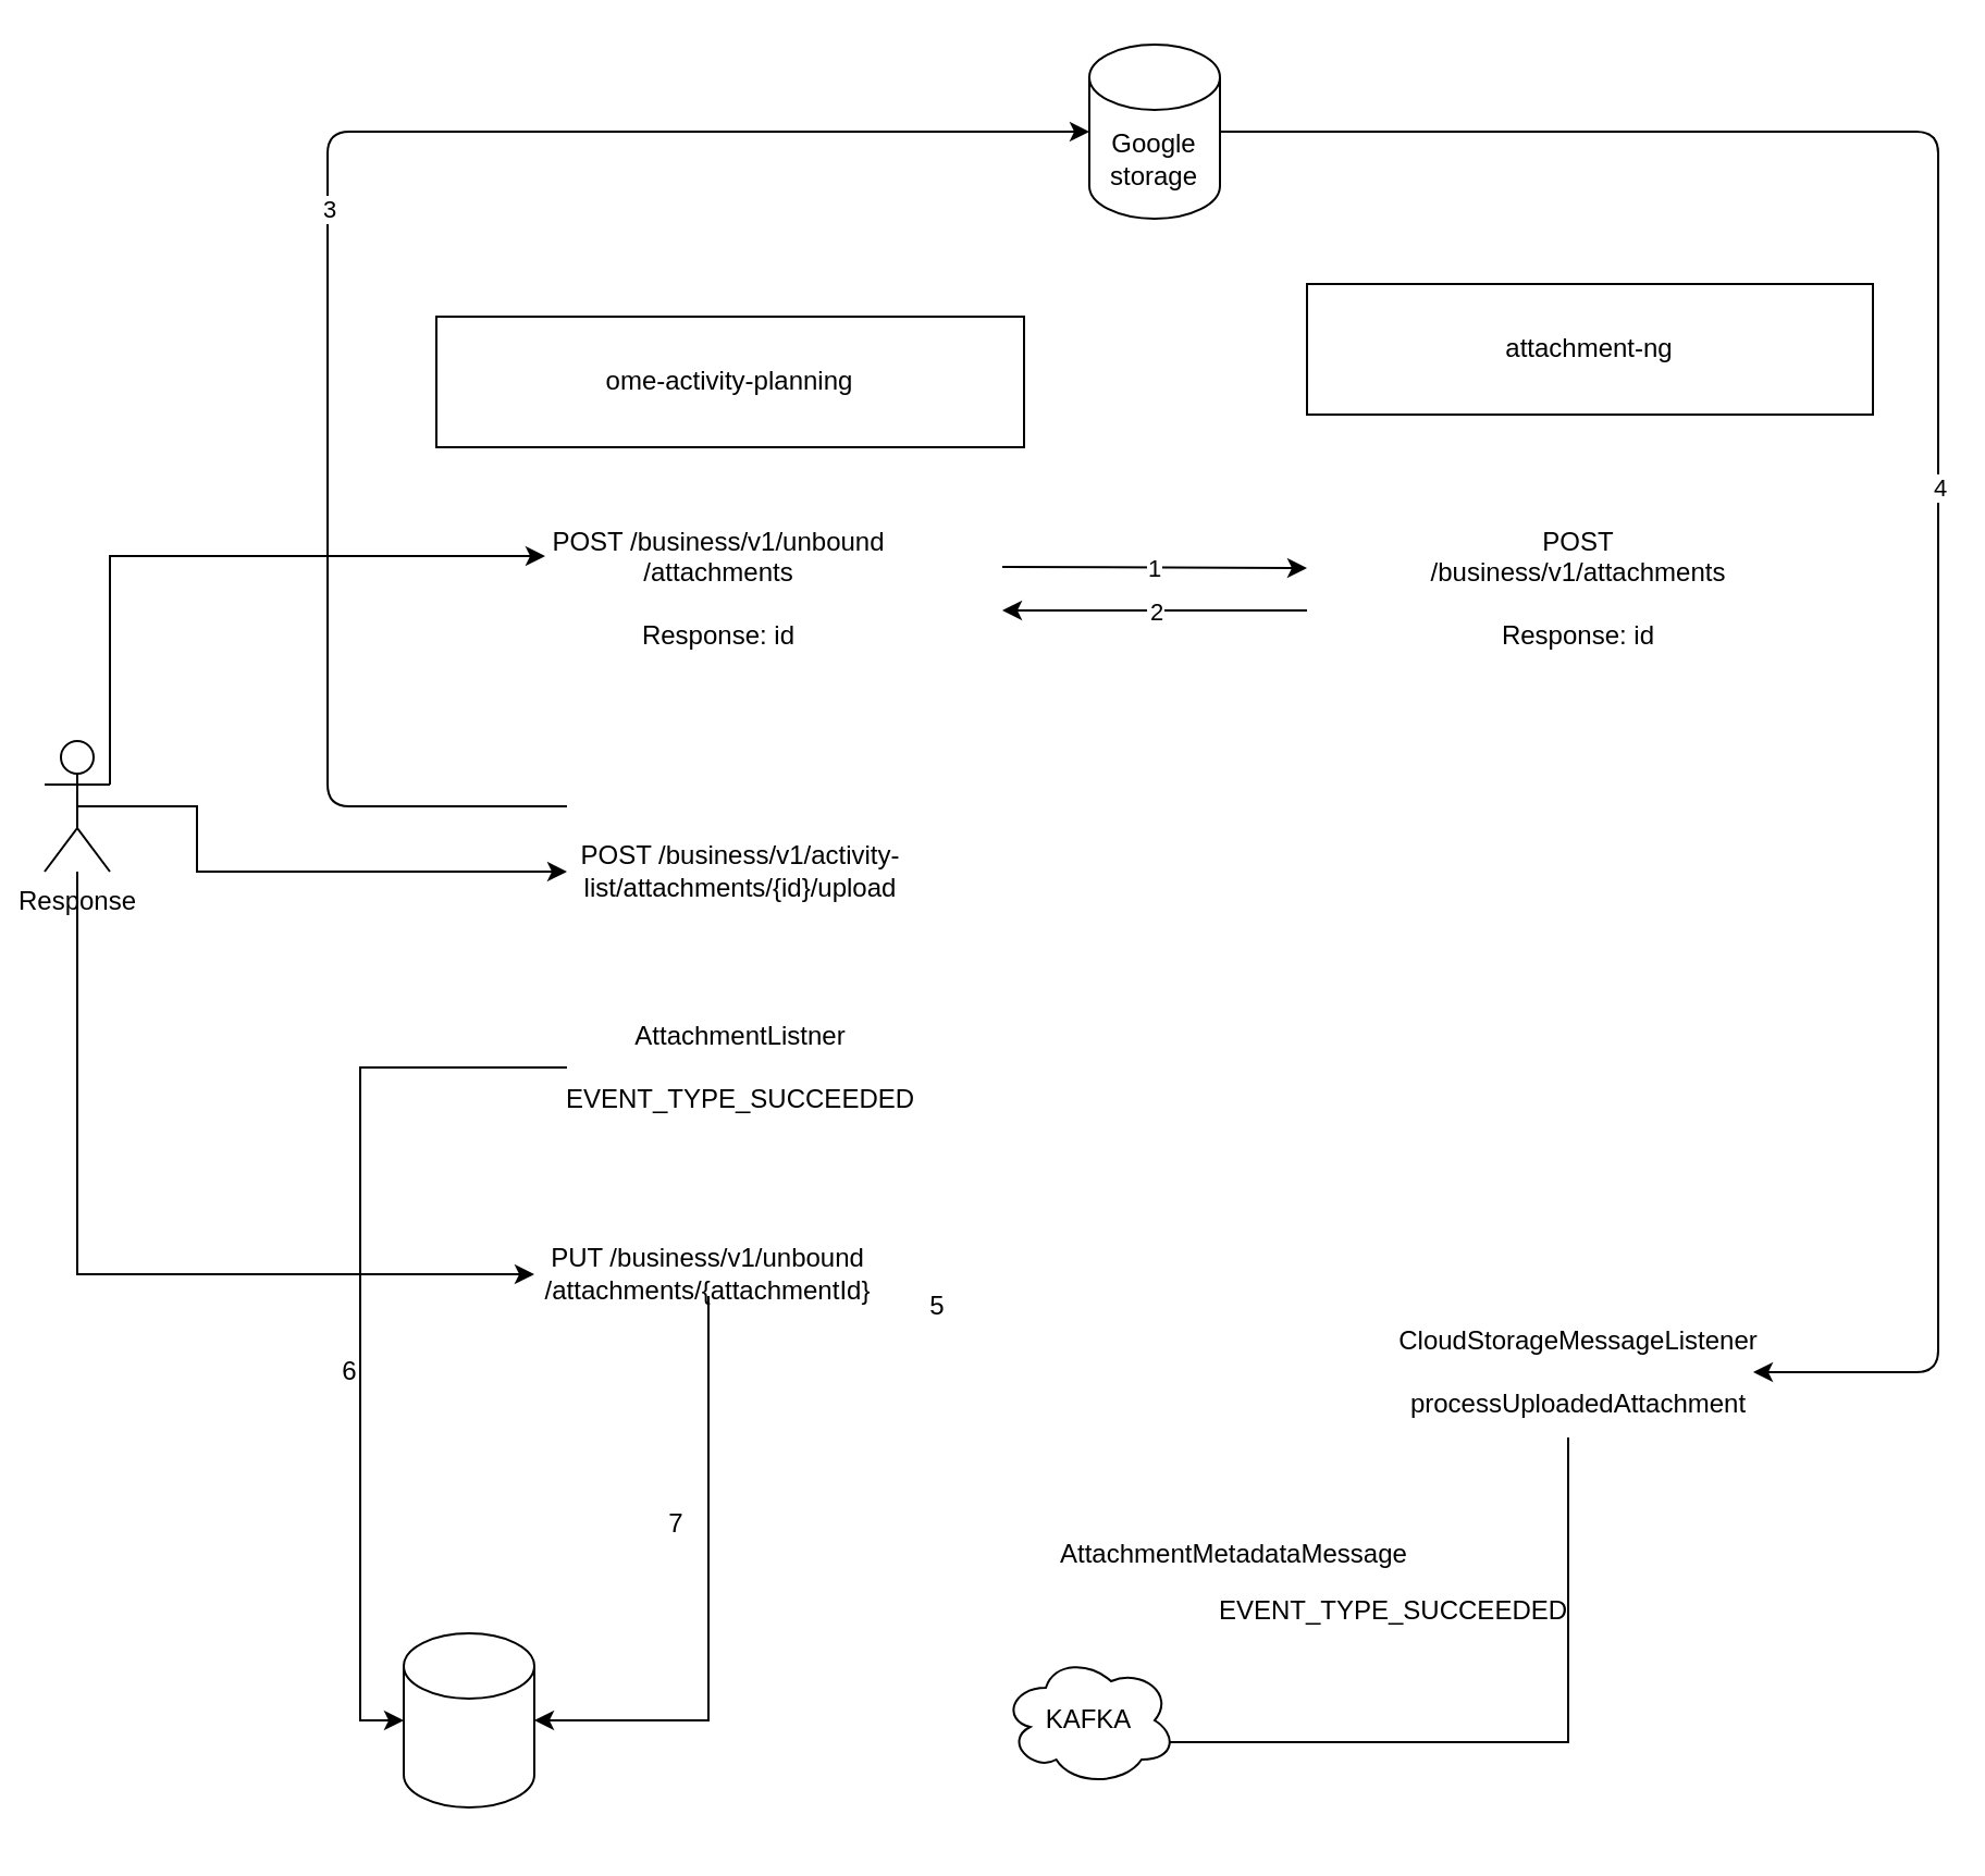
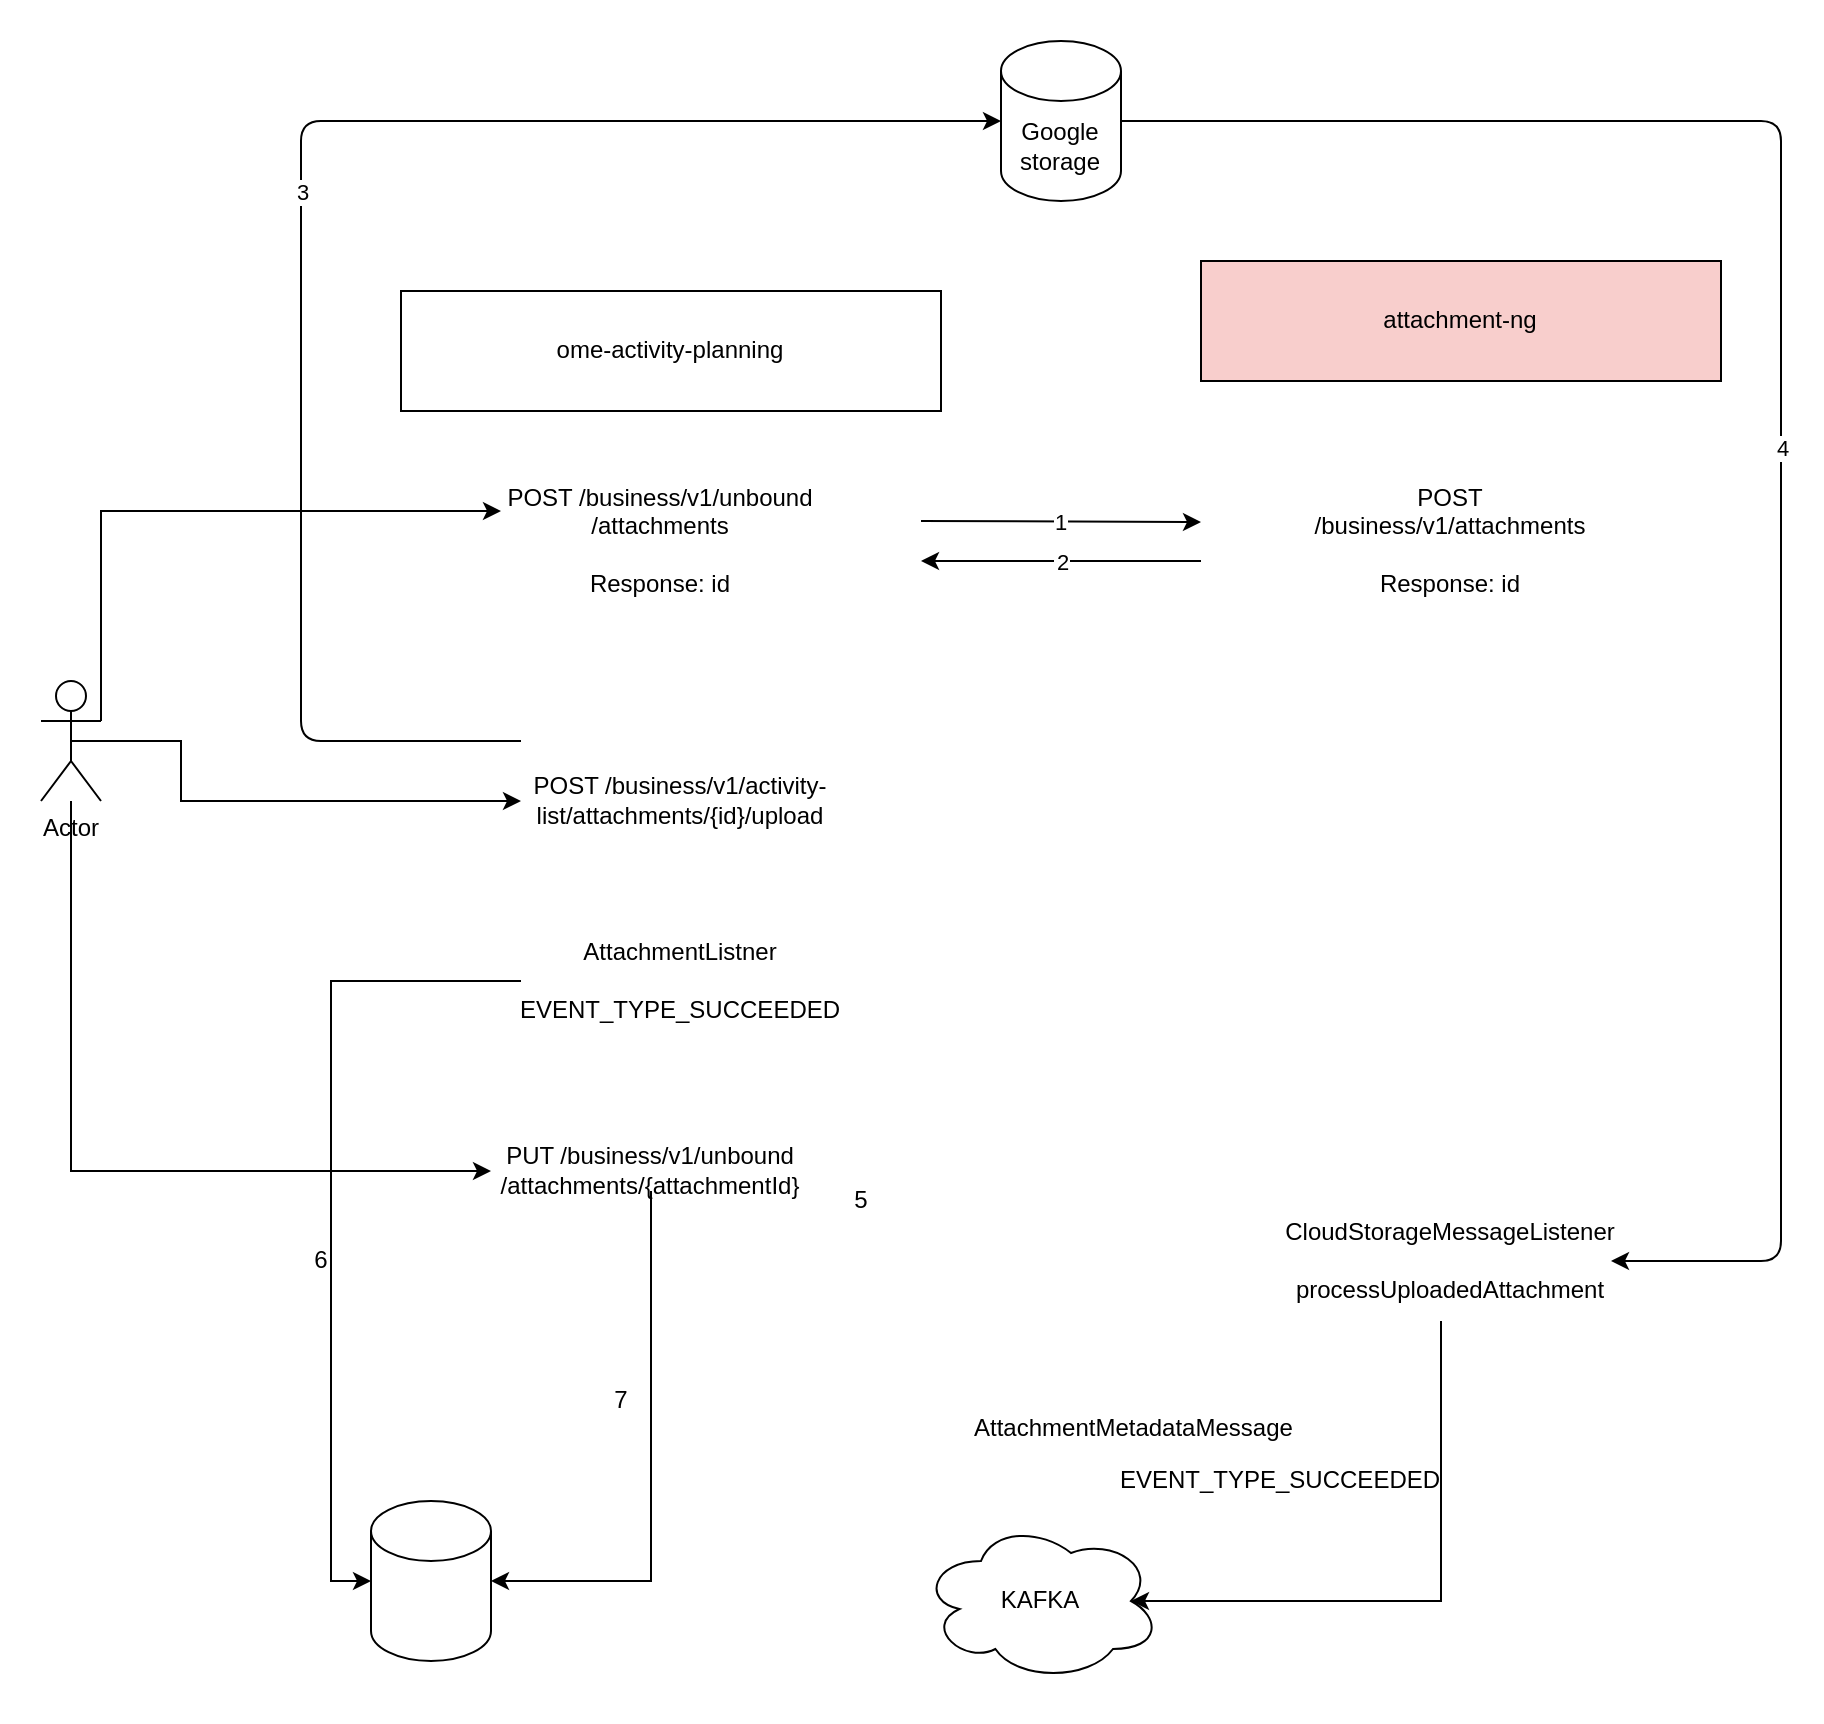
- <mxCell id="3" value="attachment-ng" style="rounded=0;whiteSpace=wrap;html=1;" vertex="1" parent="1"><mxGeometry x="600" y="130" width="260" height="60" as="geometry" /></mxCell>
+ <mxCell id="3" value="attachment-ng" style="rounded=0;whiteSpace=wrap;html=1;fillColor=#f8cecc;" vertex="1" parent="1"><mxGeometry x="600" y="130" width="260" height="60" as="geometry" /></mxCell>
- <mxCell id="32" value="Response" style="shape=umlActor;verticalLabelPosition=bottom;verticalAlign=top;html=1;outlineConnect=0;" vertex="1" parent="1"><mxGeometry x="20" y="340" width="30" height="60" as="geometry" /></mxCell>
+ <mxCell id="32" value="Actor" style="shape=umlActor;verticalLabelPosition=bottom;verticalAlign=top;html=1;outlineConnect=0;" vertex="1" parent="1"><mxGeometry x="20" y="340" width="30" height="60" as="geometry" /></mxCell>
- <mxCell id="21" value="KAFKA" style="ellipse;shape=cloud;whiteSpace=wrap;html=1;" vertex="1" parent="1"><mxGeometry x="460" y="760" width="80" height="60" as="geometry" /></mxCell>
+ <mxCell id="21" value="KAFKA" style="ellipse;shape=cloud;whiteSpace=wrap;html=1;" vertex="1" parent="1"><mxGeometry x="460" y="760" width="120" height="80" as="geometry" /></mxCell>
